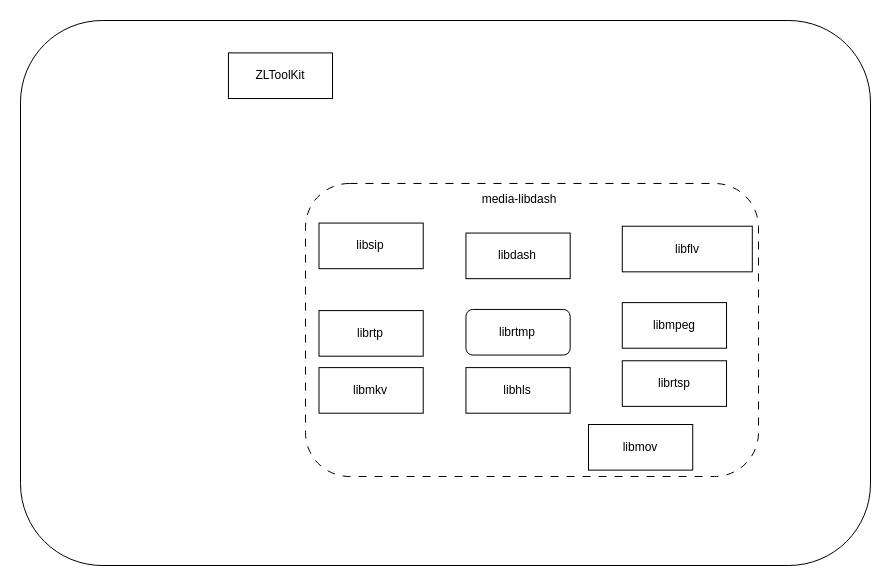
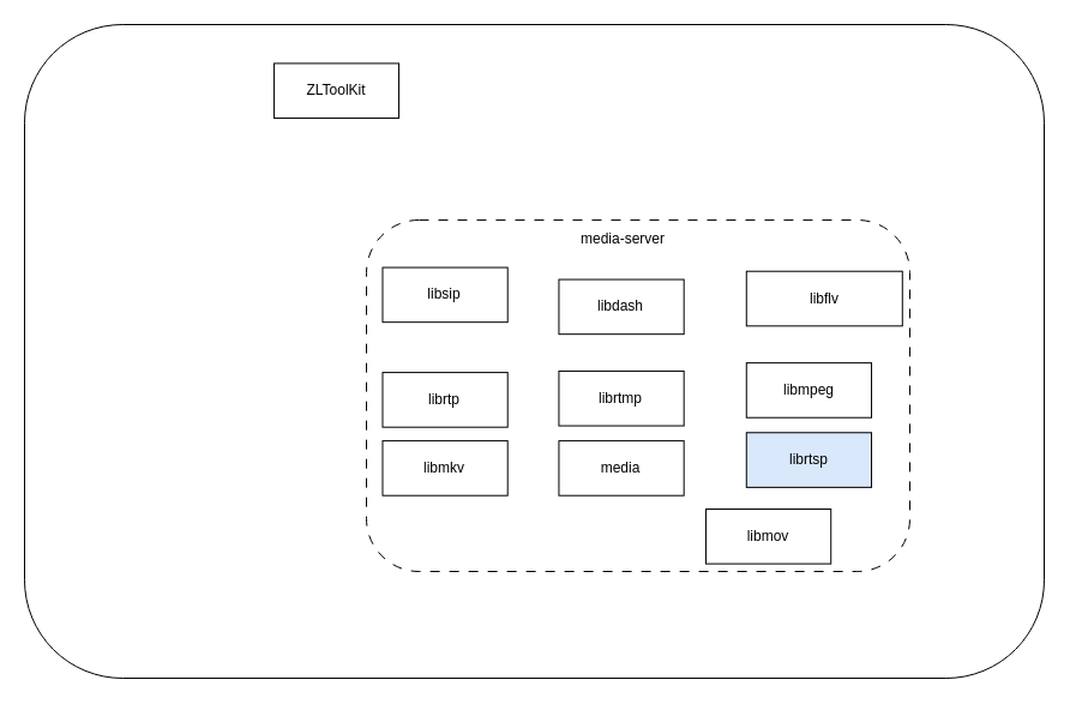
- <mxCell id="13" value="media-libdash" style="text;html=1;align=center;verticalAlign=middle;whiteSpace=wrap;rounded=0;" vertex="1" parent="1"><mxGeometry x="447.525" y="183.532" width="141.519" height="31.925" as="geometry" /></mxCell>
+ <mxCell id="13" value="media-server" style="text;html=1;align=center;verticalAlign=middle;whiteSpace=wrap;rounded=0;" vertex="1" parent="1"><mxGeometry x="447.525" y="183.532" width="141.519" height="31.925" as="geometry" /></mxCell>
- <mxCell id="10" value="librtmp" style="whiteSpace=wrap;html=1;rounded=1;" vertex="1" parent="1"><mxGeometry x="465.453" y="308.952" width="104.227" height="45.607" as="geometry" /></mxCell>
+ <mxCell id="10" value="librtmp" style="rounded=0;whiteSpace=wrap;html=1;" vertex="1" parent="1"><mxGeometry x="465.453" y="308.952" width="104.227" height="45.607" as="geometry" /></mxCell>
- <mxCell id="12" value="librtsp" style="rounded=0;whiteSpace=wrap;html=1;" vertex="1" parent="1"><mxGeometry x="621.793" y="360.26" width="104.227" height="45.607" as="geometry" /></mxCell>
+ <mxCell id="12" value="librtsp" style="rounded=0;whiteSpace=wrap;html=1;fillColor=#dae8fc;" vertex="1" parent="1"><mxGeometry x="621.793" y="360.26" width="104.227" height="45.607" as="geometry" /></mxCell>
- <mxCell id="7" value="libhls" style="rounded=0;whiteSpace=wrap;html=1;" vertex="1" parent="1"><mxGeometry x="465.453" y="367.101" width="104.227" height="45.607" as="geometry" /></mxCell>
+ <mxCell id="7" value="media" style="rounded=0;whiteSpace=wrap;html=1;" vertex="1" parent="1"><mxGeometry x="465.453" y="367.101" width="104.227" height="45.607" as="geometry" /></mxCell>
